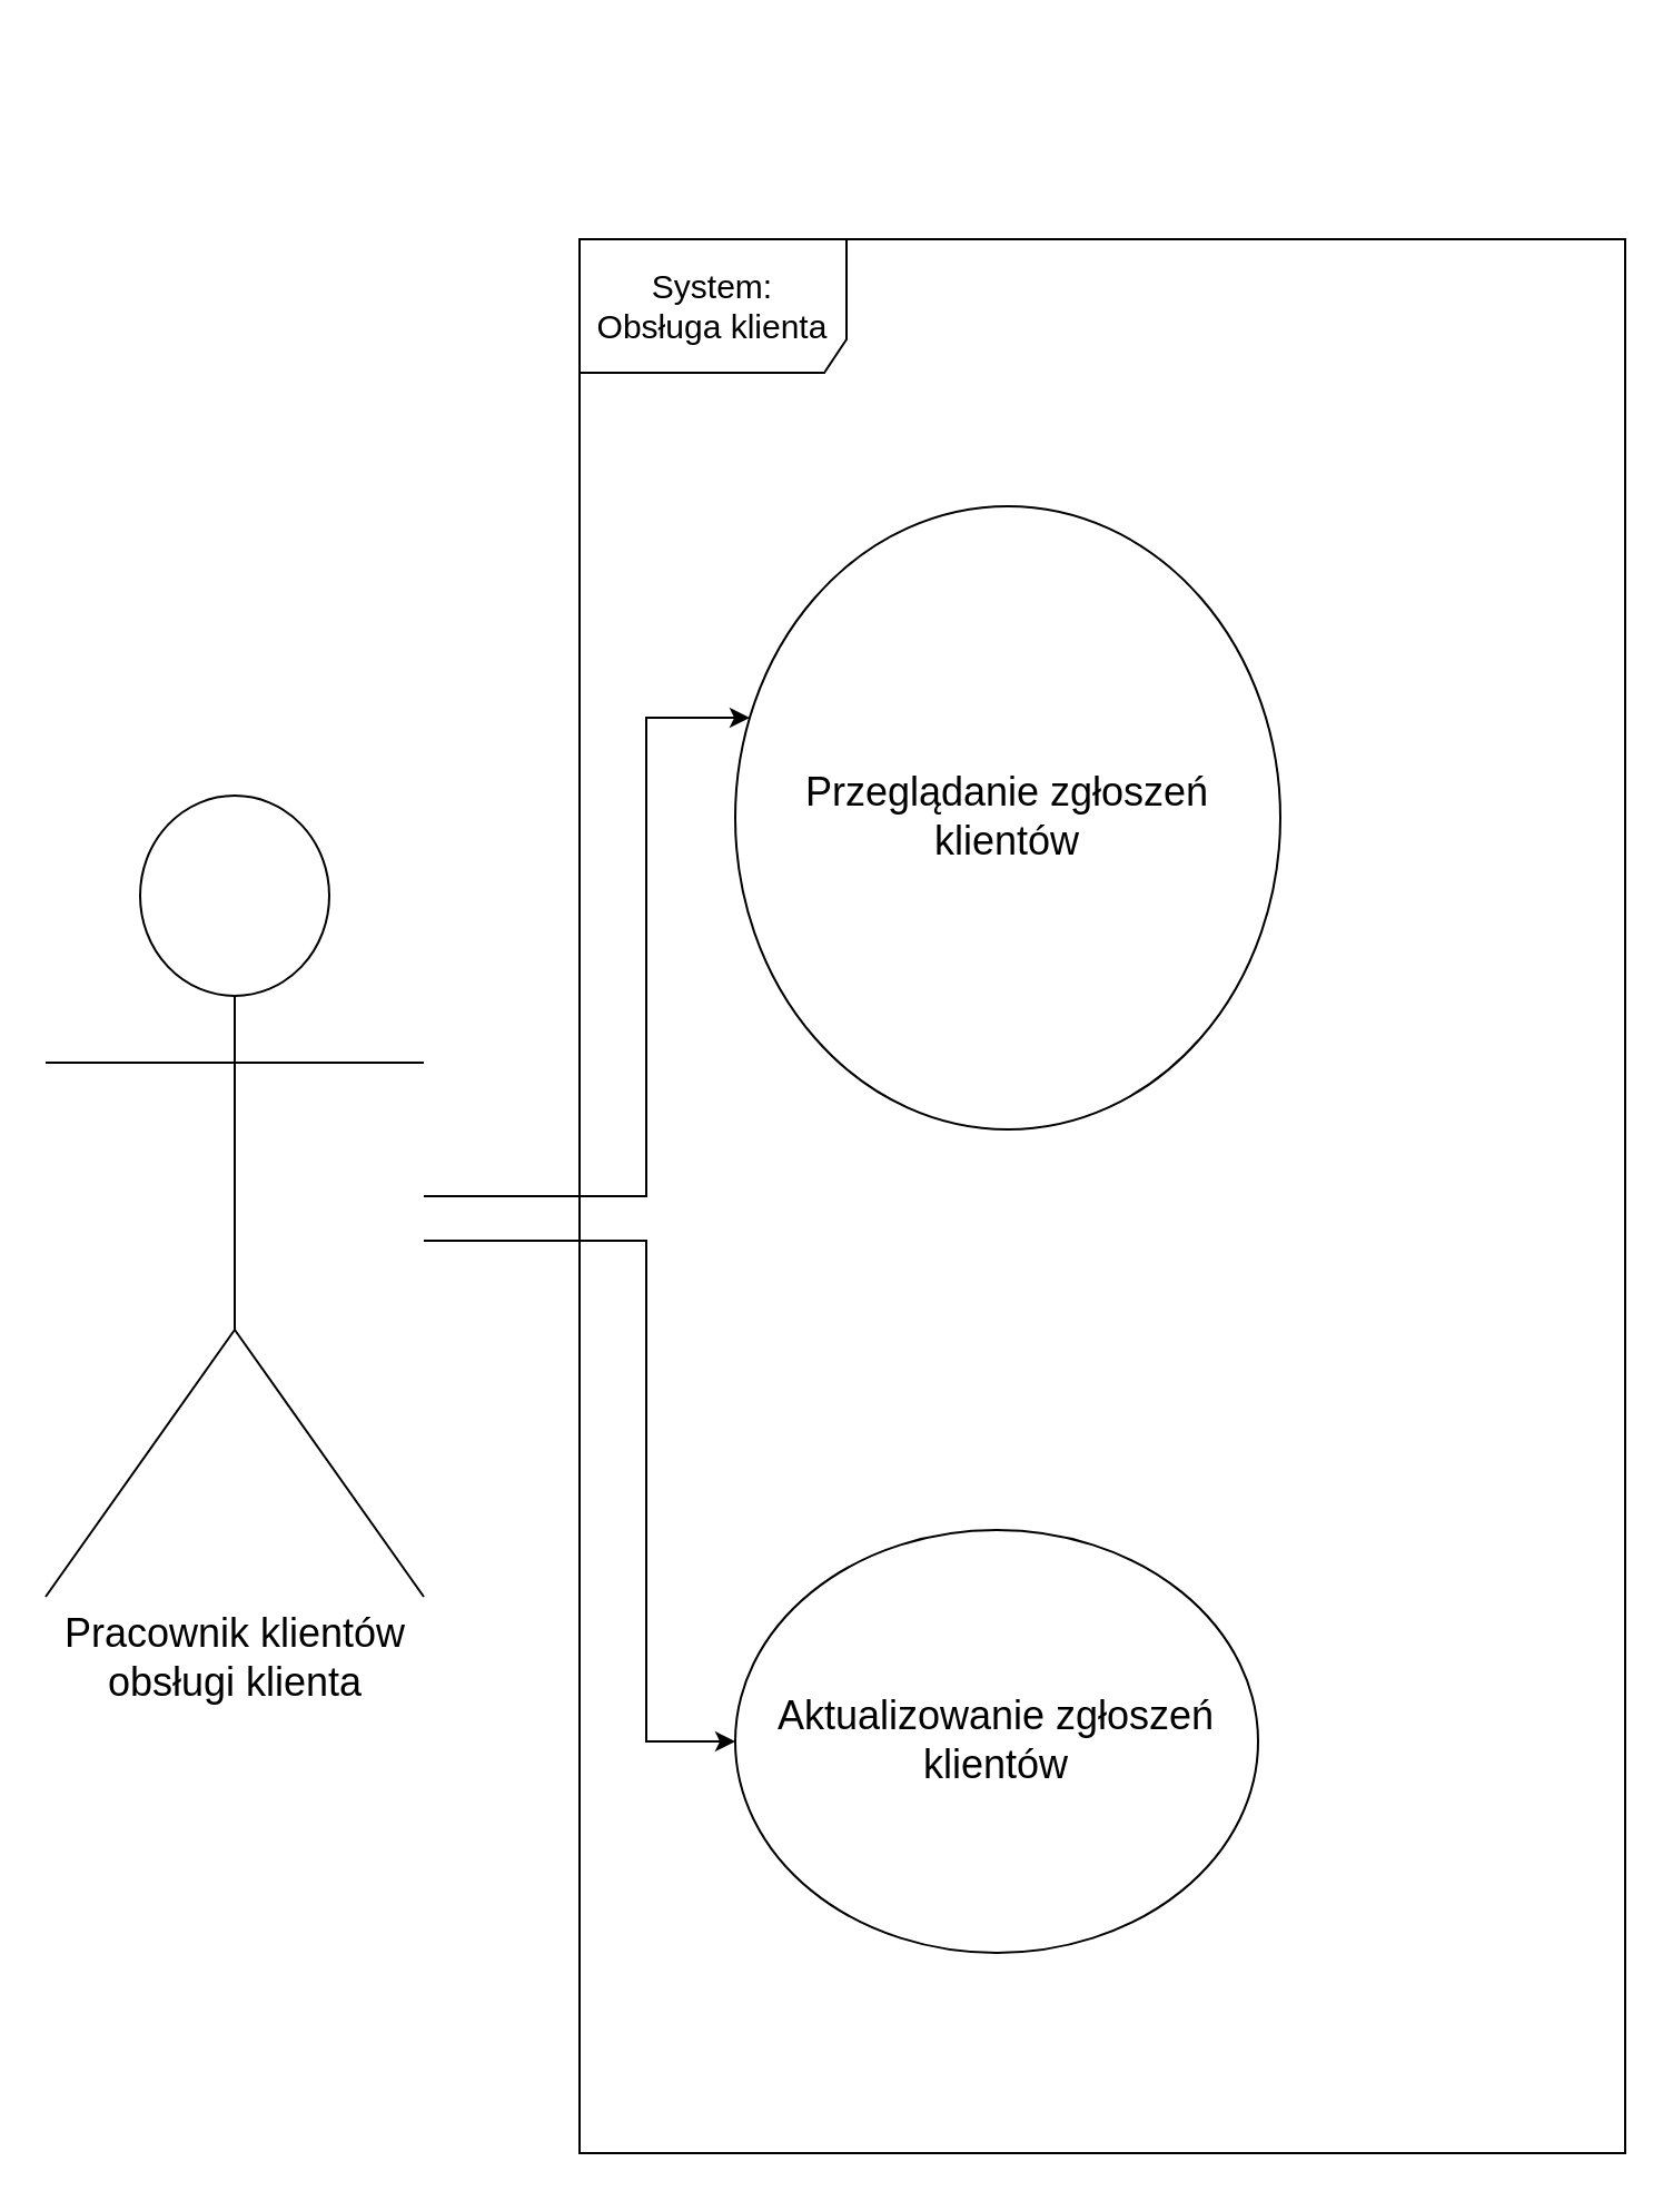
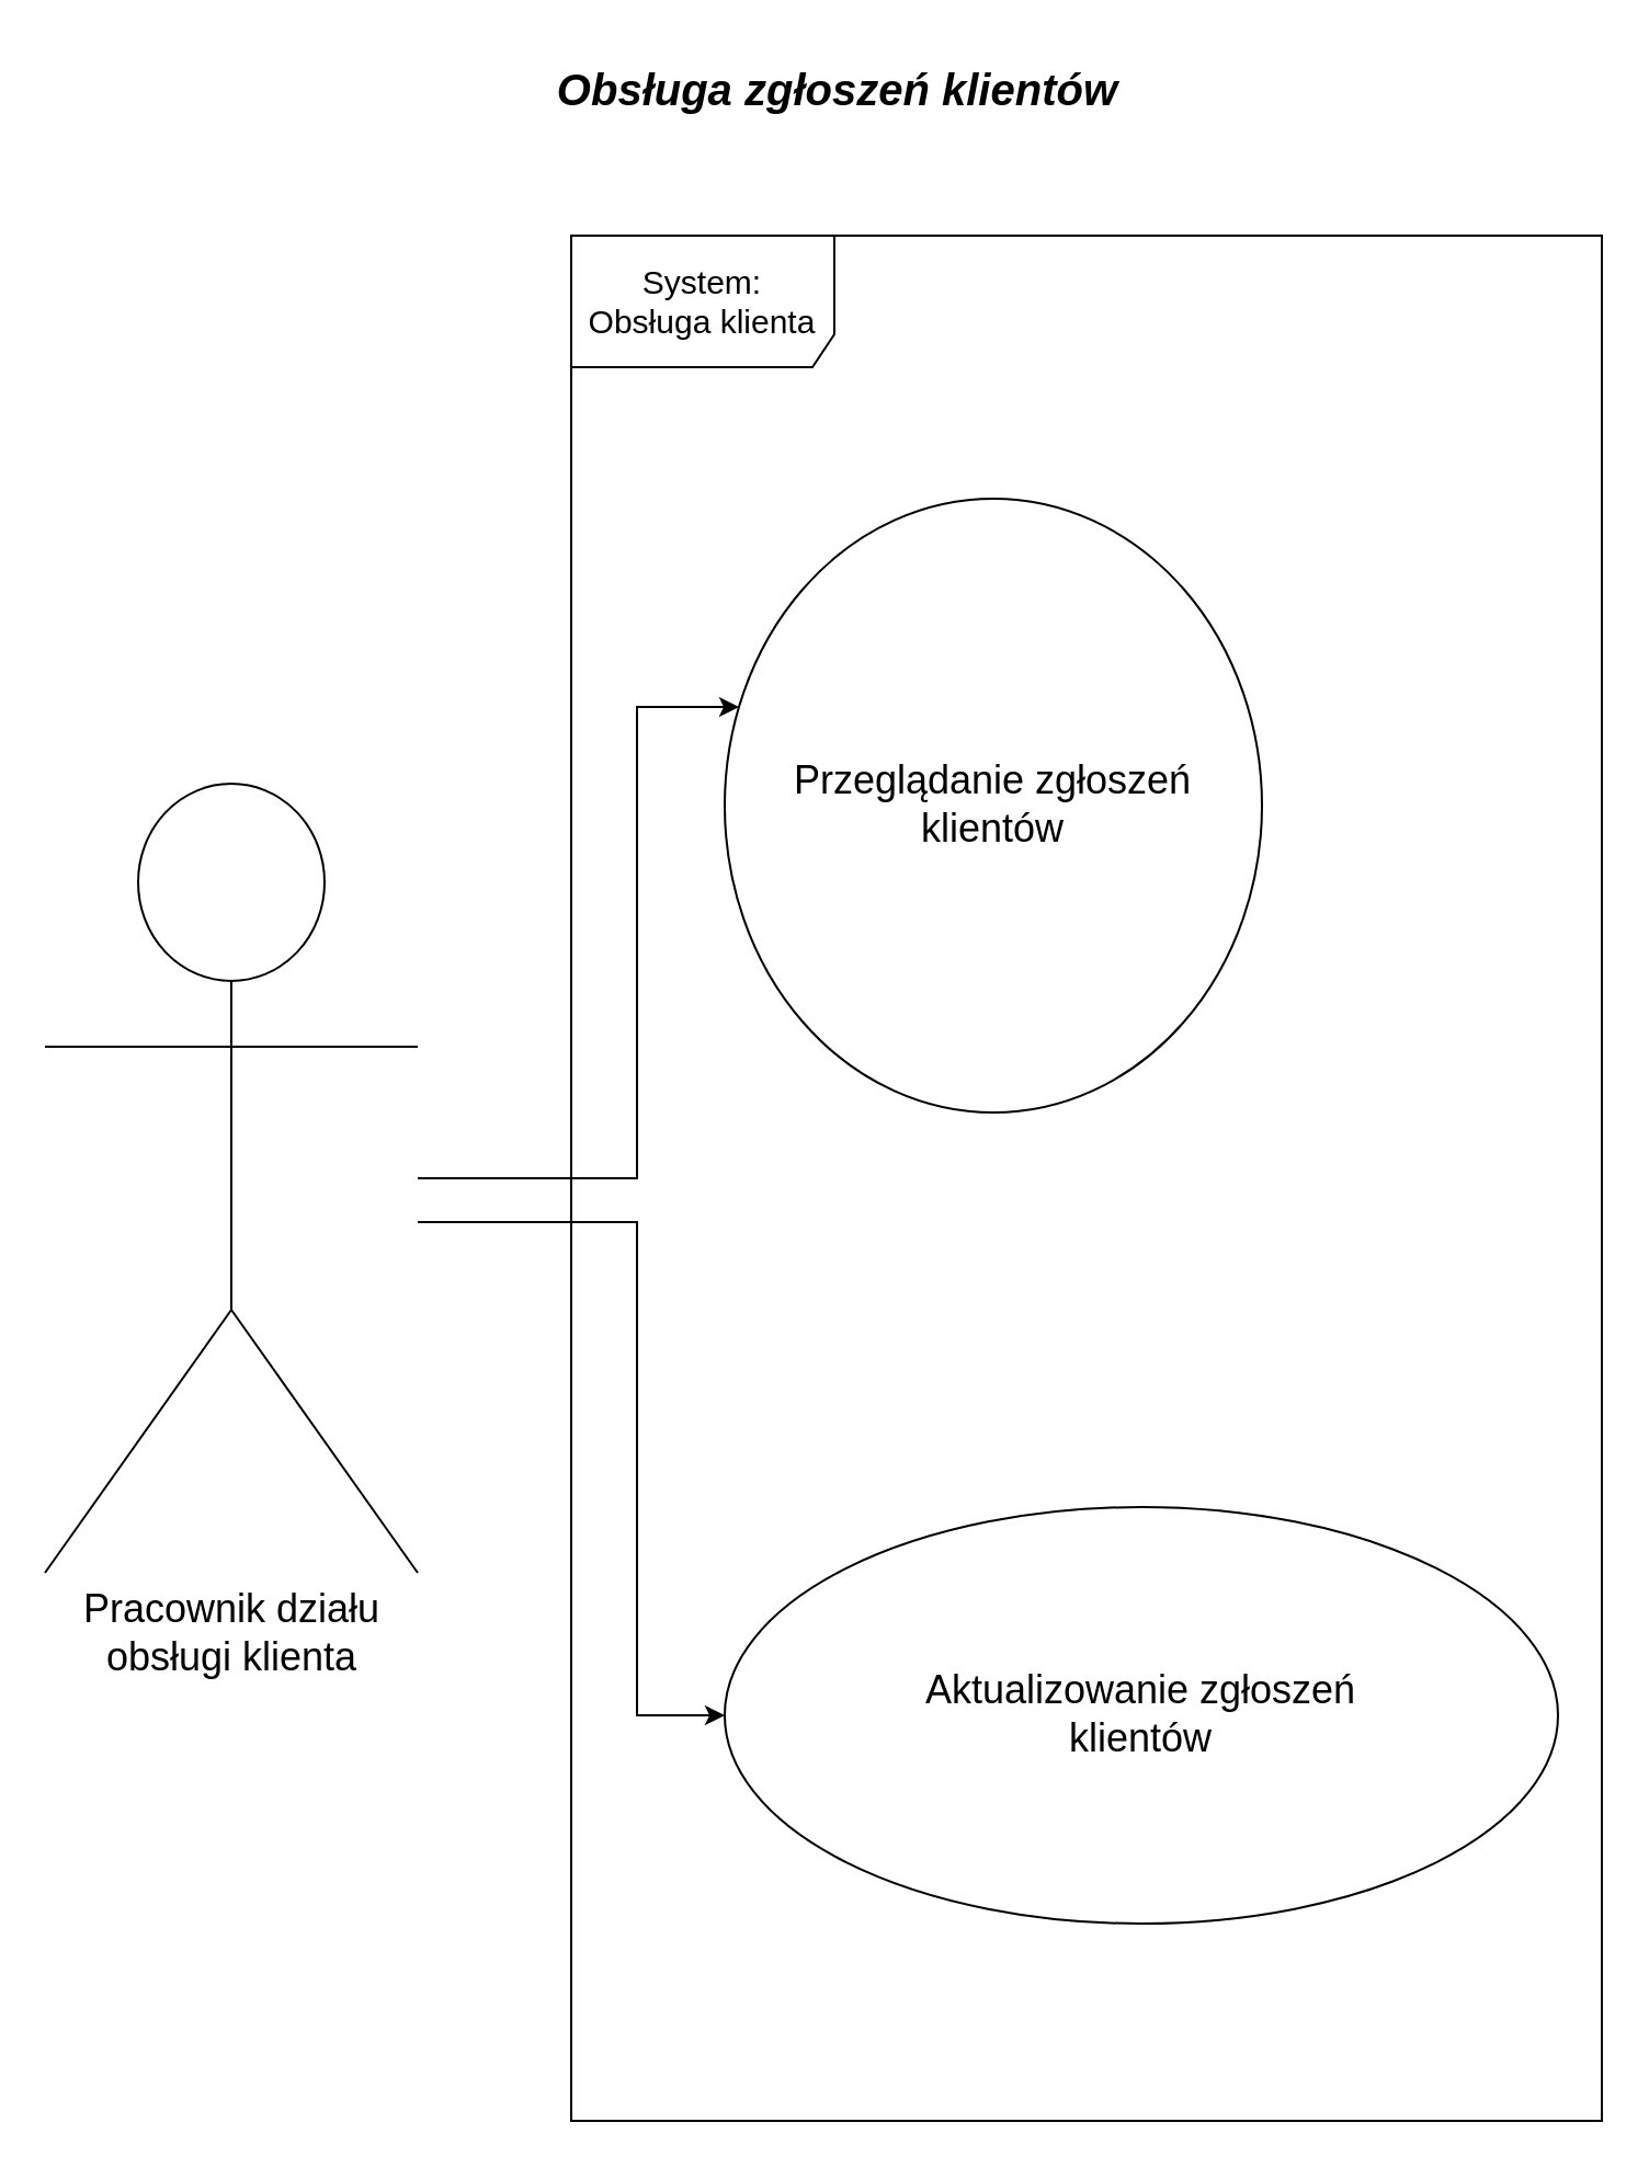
+ <mxCell id="8" value="&lt;b&gt;&lt;i&gt;&lt;font style=&quot;font-size: 20px;&quot;&gt;Obsługa zgłoszeń klientów&amp;nbsp;&lt;/font&gt;&lt;/i&gt;&lt;/b&gt;" style="text;html=1;align=center;verticalAlign=middle;resizable=0;points=[];autosize=1;strokeColor=none;fillColor=none;" parent="1" vertex="1"><mxGeometry x="244" y="20" width="280" height="40" as="geometry" /></mxCell>
- <mxCell id="4" value="&lt;font style=&quot;font-size: 18px;&quot;&gt;Pracownik klientów&lt;/font&gt;&lt;div&gt;&lt;font style=&quot;font-size: 18px;&quot;&gt;obsługi klienta&lt;/font&gt;&lt;/div&gt;" style="shape=umlActor;verticalLabelPosition=bottom;verticalAlign=top;html=1;" parent="1" vertex="1"><mxGeometry x="20" y="357" width="170" height="360" as="geometry" /></mxCell>
+ <mxCell id="4" value="&lt;font style=&quot;font-size: 18px;&quot;&gt;Pracownik działu&lt;/font&gt;&lt;div&gt;&lt;font style=&quot;font-size: 18px;&quot;&gt;obsługi klienta&lt;/font&gt;&lt;/div&gt;" style="shape=umlActor;verticalLabelPosition=bottom;verticalAlign=top;html=1;" parent="1" vertex="1"><mxGeometry x="20" y="357" width="170" height="360" as="geometry" /></mxCell>
- <mxCell id="7" value="&lt;font style=&quot;font-size: 18px;&quot;&gt;Aktualizowanie zgłoszeń&lt;/font&gt;&lt;div&gt;&lt;font style=&quot;font-size: 18px;&quot;&gt;klientów&lt;/font&gt;&lt;/div&gt;" style="ellipse;whiteSpace=wrap;html=1;" parent="1" vertex="1"><mxGeometry x="330" y="687" width="235" height="190" as="geometry" /></mxCell>
+ <mxCell id="7" value="&lt;font style=&quot;font-size: 18px;&quot;&gt;Aktualizowanie zgłoszeń&lt;/font&gt;&lt;div&gt;&lt;font style=&quot;font-size: 18px;&quot;&gt;klientów&lt;/font&gt;&lt;/div&gt;" style="ellipse;whiteSpace=wrap;html=1;" parent="1" vertex="1"><mxGeometry x="330" y="687" width="380" height="190" as="geometry" /></mxCell>
